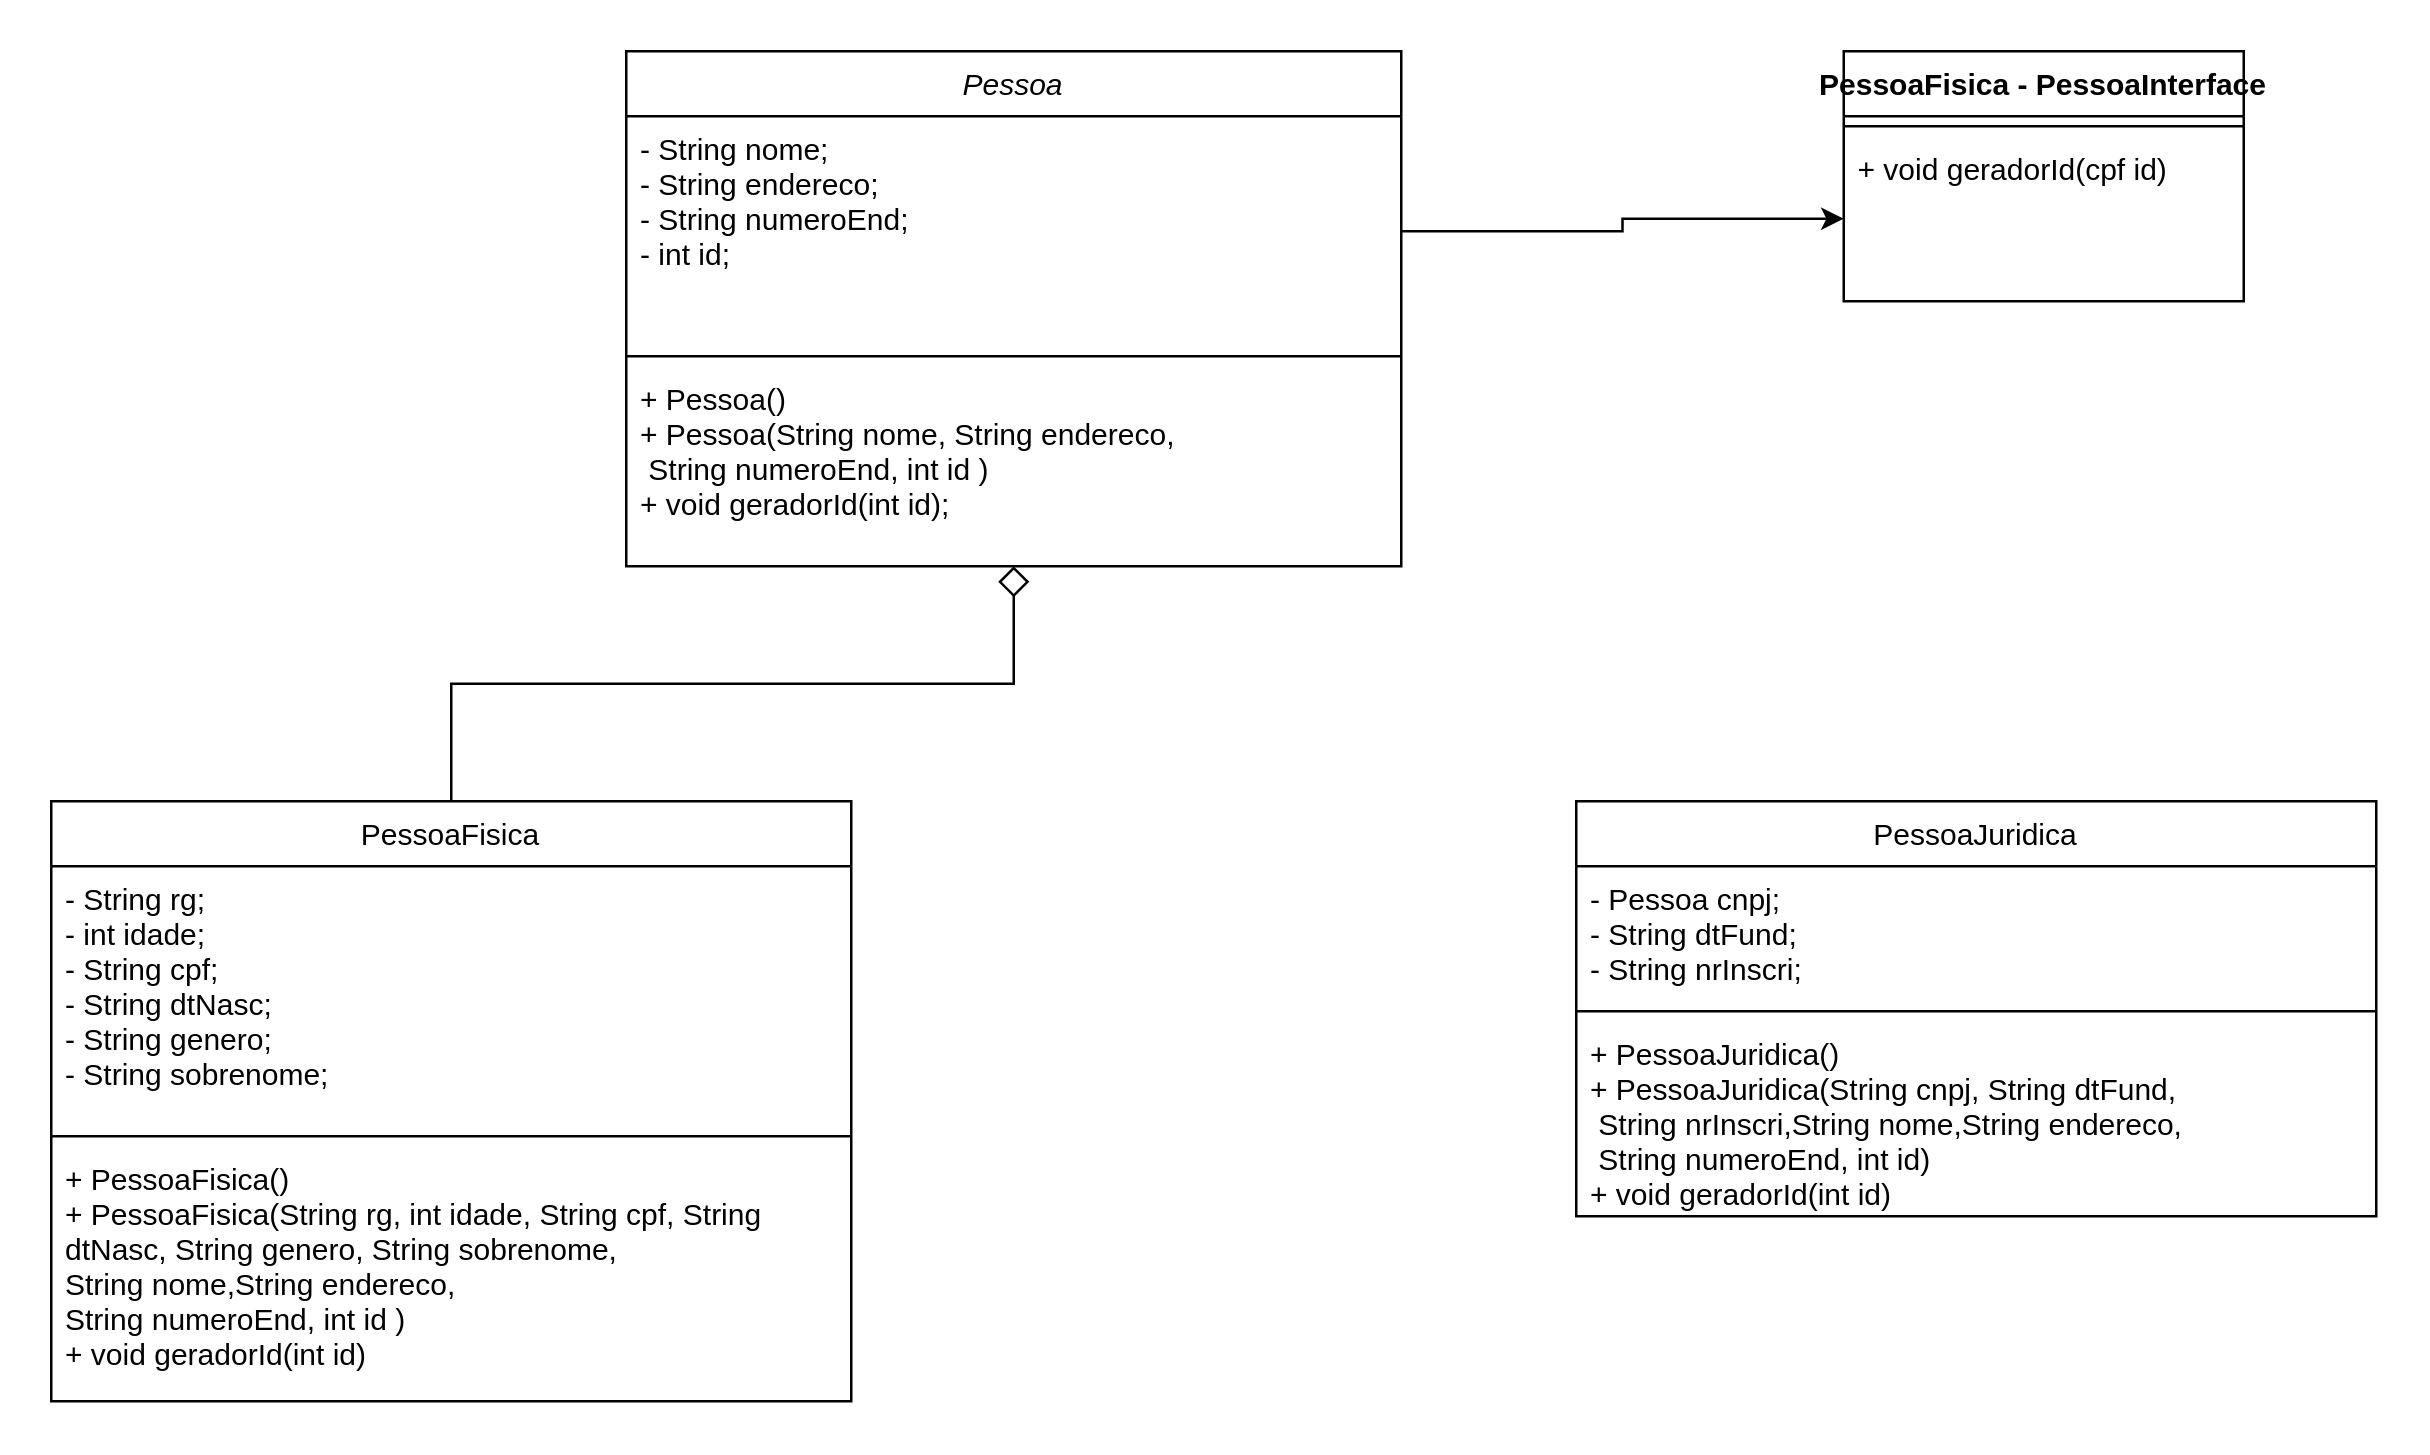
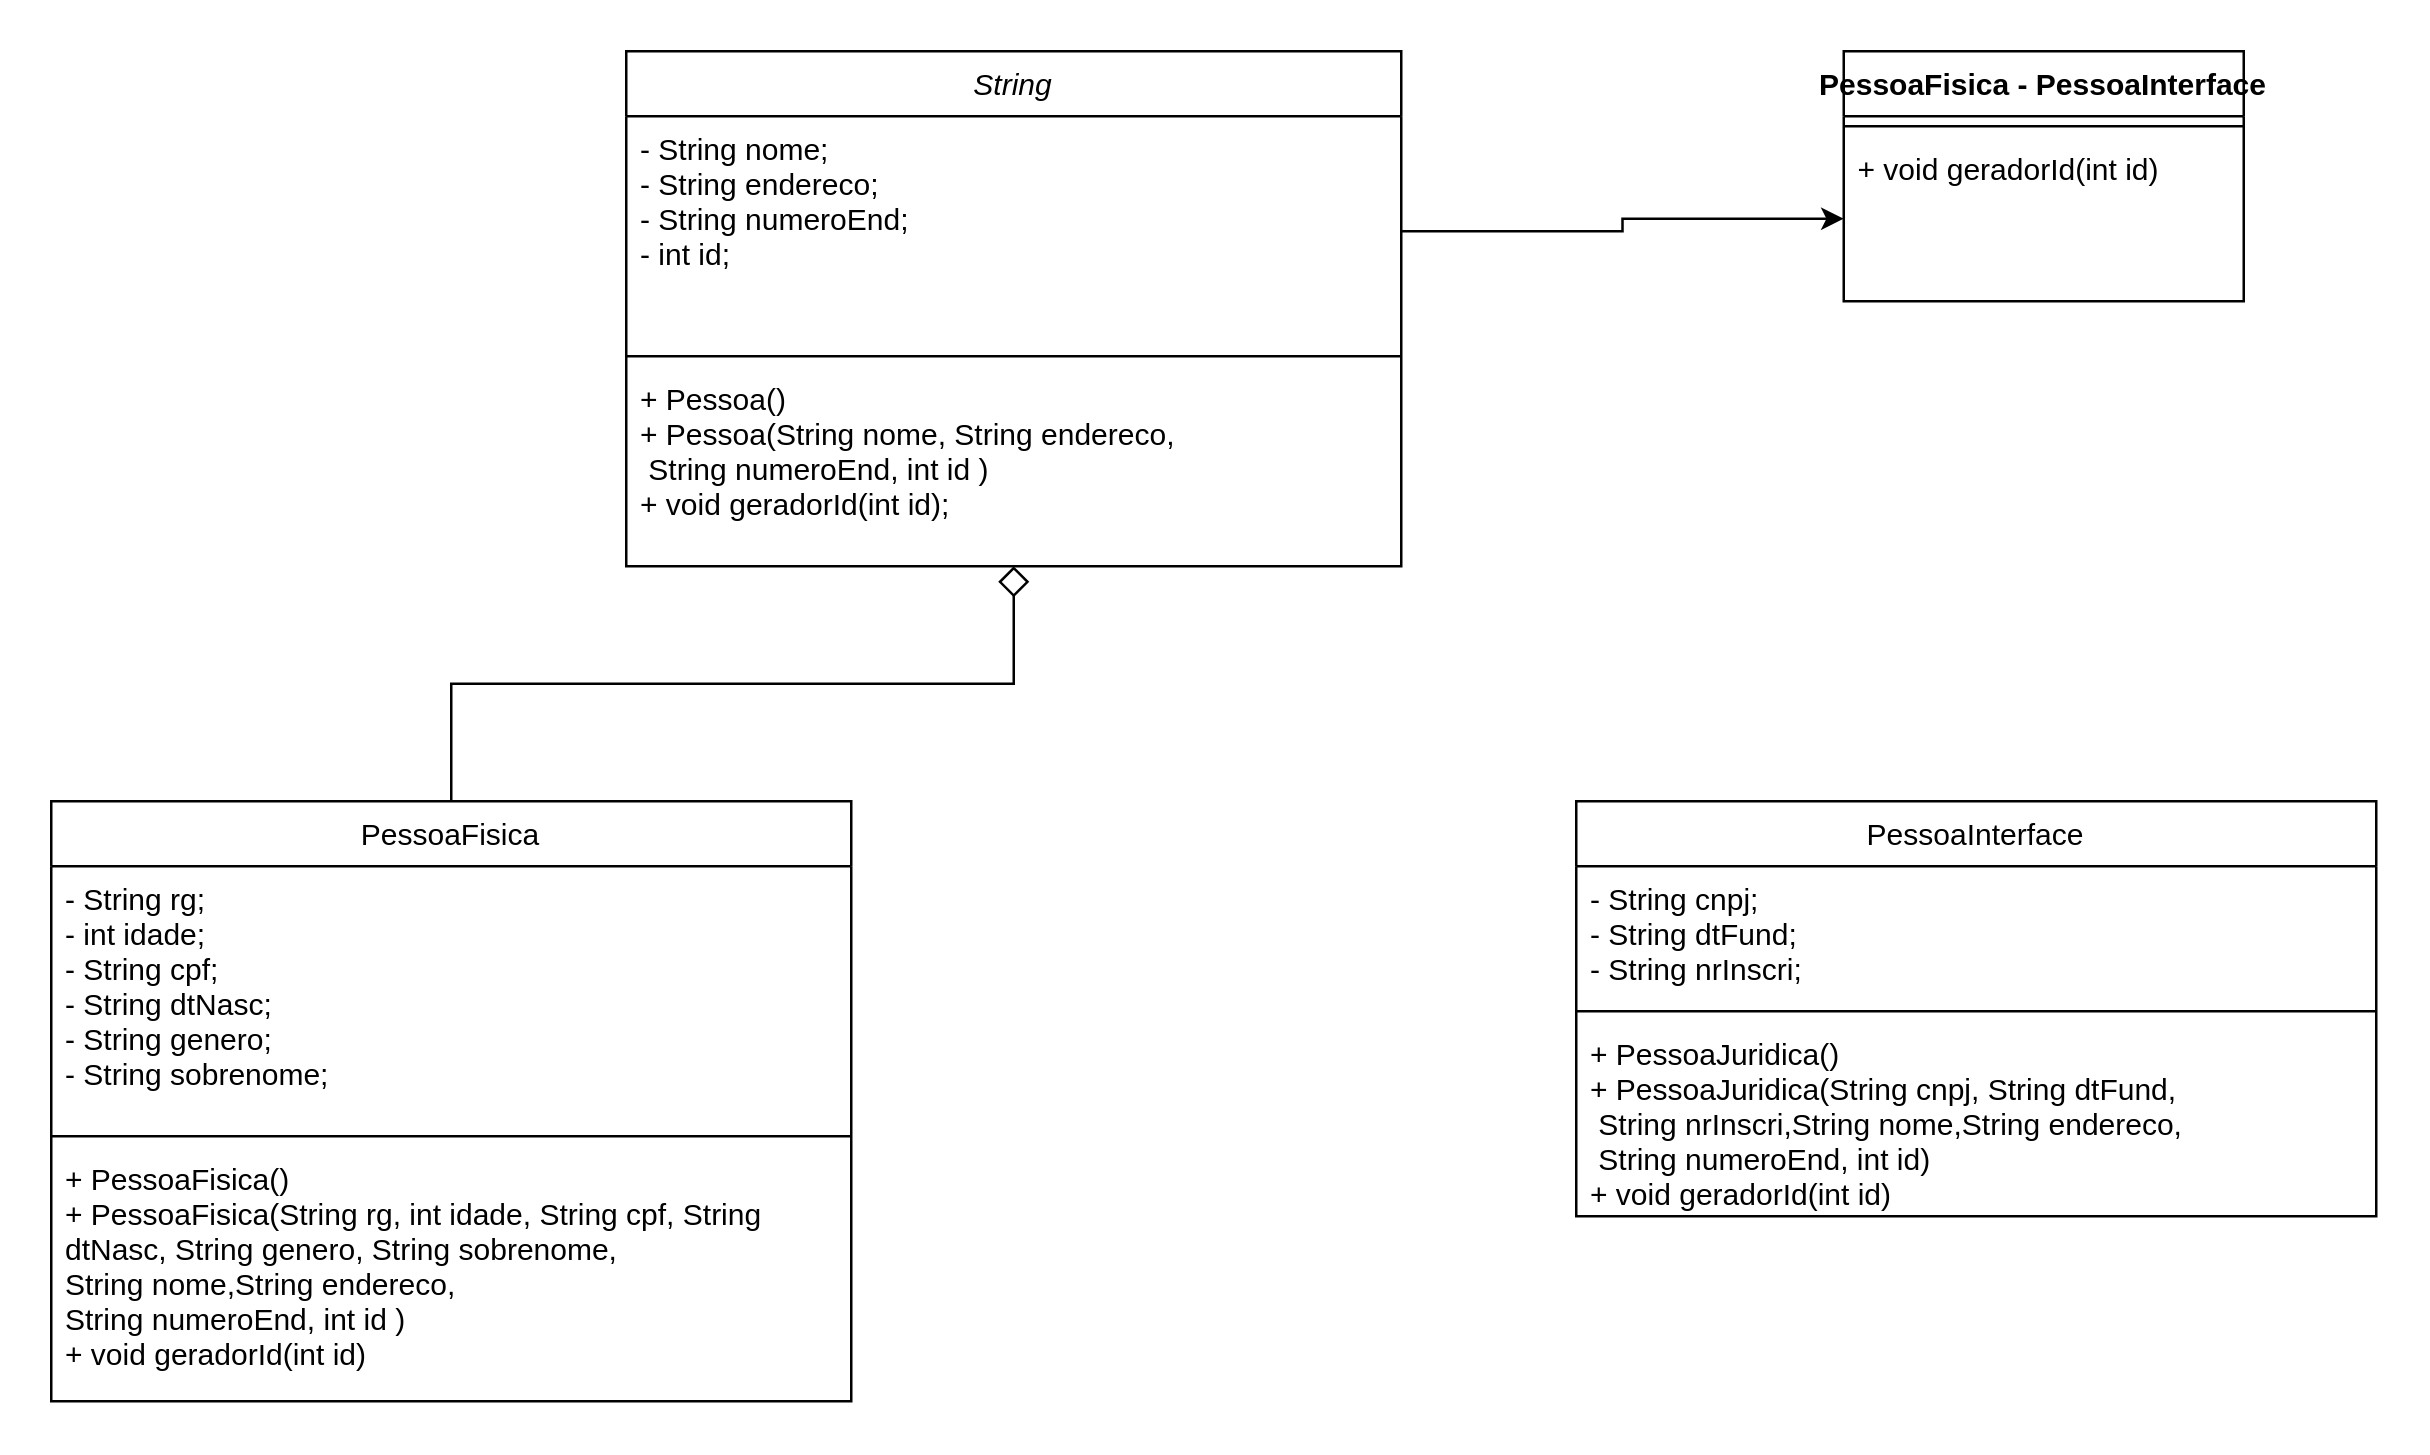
- <mxCell id="2" value="Pessoa" style="swimlane;fontStyle=2;align=center;verticalAlign=top;childLayout=stackLayout;horizontal=1;startSize=26;horizontalStack=0;resizeParent=1;resizeLast=0;collapsible=1;marginBottom=0;rounded=0;shadow=0;strokeWidth=1;" vertex="1" parent="1"><mxGeometry x="250" y="20" width="310" height="206" as="geometry"><mxRectangle x="230" y="140" width="160" height="26" as="alternateBounds" /></mxGeometry></mxCell>
+ <mxCell id="2" value="String" style="swimlane;fontStyle=2;align=center;verticalAlign=top;childLayout=stackLayout;horizontal=1;startSize=26;horizontalStack=0;resizeParent=1;resizeLast=0;collapsible=1;marginBottom=0;rounded=0;shadow=0;strokeWidth=1;" vertex="1" parent="1"><mxGeometry x="250" y="20" width="310" height="206" as="geometry"><mxRectangle x="230" y="140" width="160" height="26" as="alternateBounds" /></mxGeometry></mxCell>
- <mxCell id="17" value="+ void geradorId(cpf id)" style="text;strokeColor=none;fillColor=none;align=left;verticalAlign=top;spacingLeft=4;spacingRight=4;overflow=hidden;rotatable=0;points=[[0,0.5],[1,0.5]];portConstraint=eastwest;" vertex="1" parent="15"><mxGeometry y="34" width="160" height="66" as="geometry" /></mxCell>
+ <mxCell id="17" value="+ void geradorId(int id)" style="text;strokeColor=none;fillColor=none;align=left;verticalAlign=top;spacingLeft=4;spacingRight=4;overflow=hidden;rotatable=0;points=[[0,0.5],[1,0.5]];portConstraint=eastwest;" vertex="1" parent="15"><mxGeometry y="34" width="160" height="66" as="geometry" /></mxCell>
- <mxCell id="11" value="PessoaJuridica" style="swimlane;fontStyle=0;align=center;verticalAlign=top;childLayout=stackLayout;horizontal=1;startSize=26;horizontalStack=0;resizeParent=1;resizeLast=0;collapsible=1;marginBottom=0;rounded=0;shadow=0;strokeWidth=1;" vertex="1" parent="1"><mxGeometry x="630" y="320" width="320" height="166" as="geometry"><mxRectangle x="130" y="380" width="160" height="26" as="alternateBounds" /></mxGeometry></mxCell>
+ <mxCell id="11" value="PessoaInterface" style="swimlane;fontStyle=0;align=center;verticalAlign=top;childLayout=stackLayout;horizontal=1;startSize=26;horizontalStack=0;resizeParent=1;resizeLast=0;collapsible=1;marginBottom=0;rounded=0;shadow=0;strokeWidth=1;" vertex="1" parent="1"><mxGeometry x="630" y="320" width="320" height="166" as="geometry"><mxRectangle x="130" y="380" width="160" height="26" as="alternateBounds" /></mxGeometry></mxCell>
- <mxCell id="12" value="- Pessoa cnpj;&#10;&#09;- String dtFund;&#10;&#09;- String nrInscri;" style="text;align=left;verticalAlign=top;spacingLeft=4;spacingRight=4;overflow=hidden;rotatable=0;points=[[0,0.5],[1,0.5]];portConstraint=eastwest;rounded=0;shadow=0;html=0;" vertex="1" parent="11"><mxGeometry y="26" width="320" height="54" as="geometry" /></mxCell>
+ <mxCell id="12" value="- String cnpj;&#10;&#09;- String dtFund;&#10;&#09;- String nrInscri;" style="text;align=left;verticalAlign=top;spacingLeft=4;spacingRight=4;overflow=hidden;rotatable=0;points=[[0,0.5],[1,0.5]];portConstraint=eastwest;rounded=0;shadow=0;html=0;" vertex="1" parent="11"><mxGeometry y="26" width="320" height="54" as="geometry" /></mxCell>
